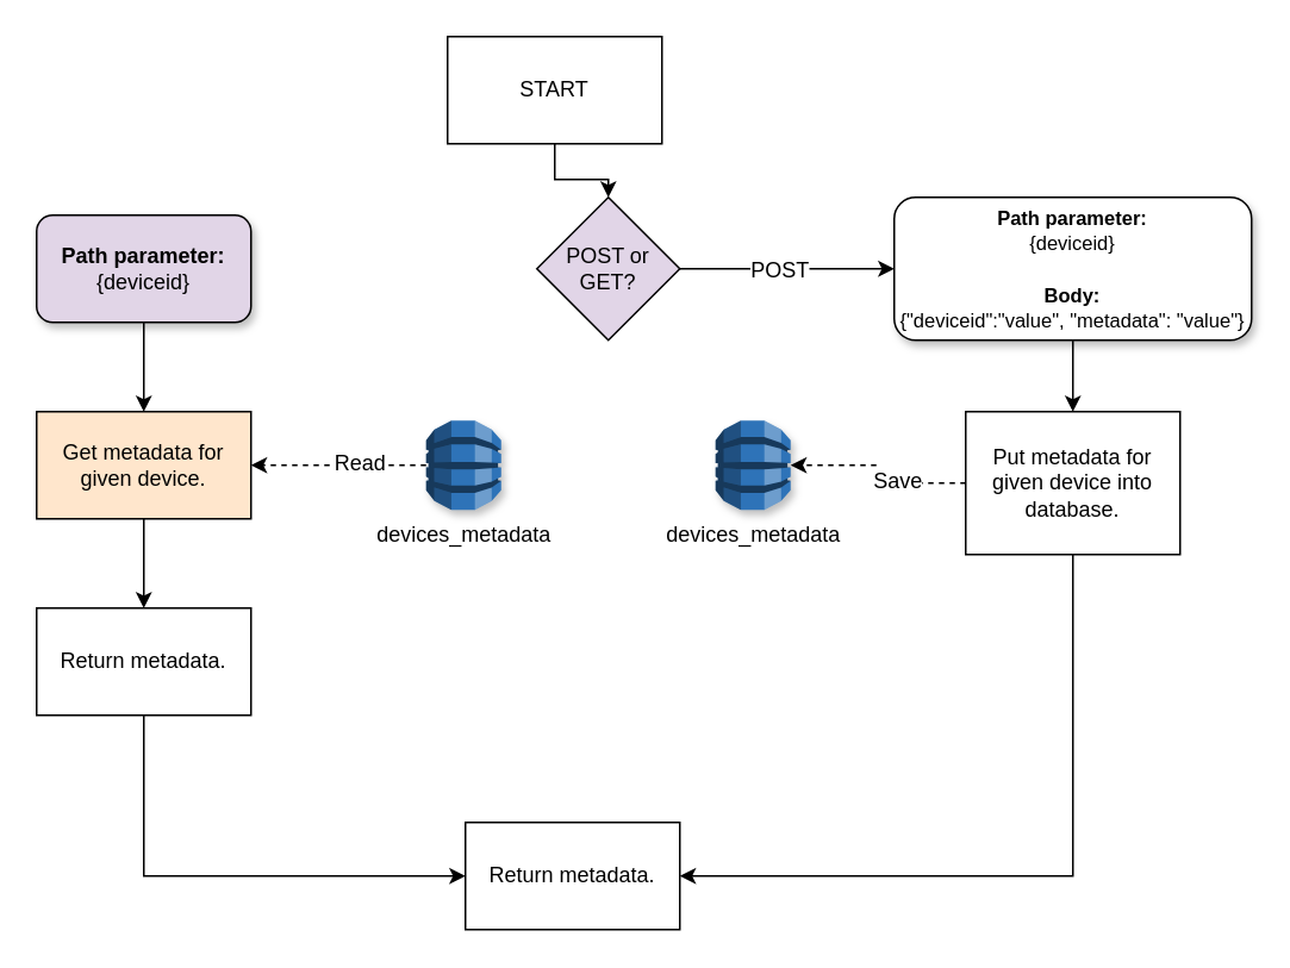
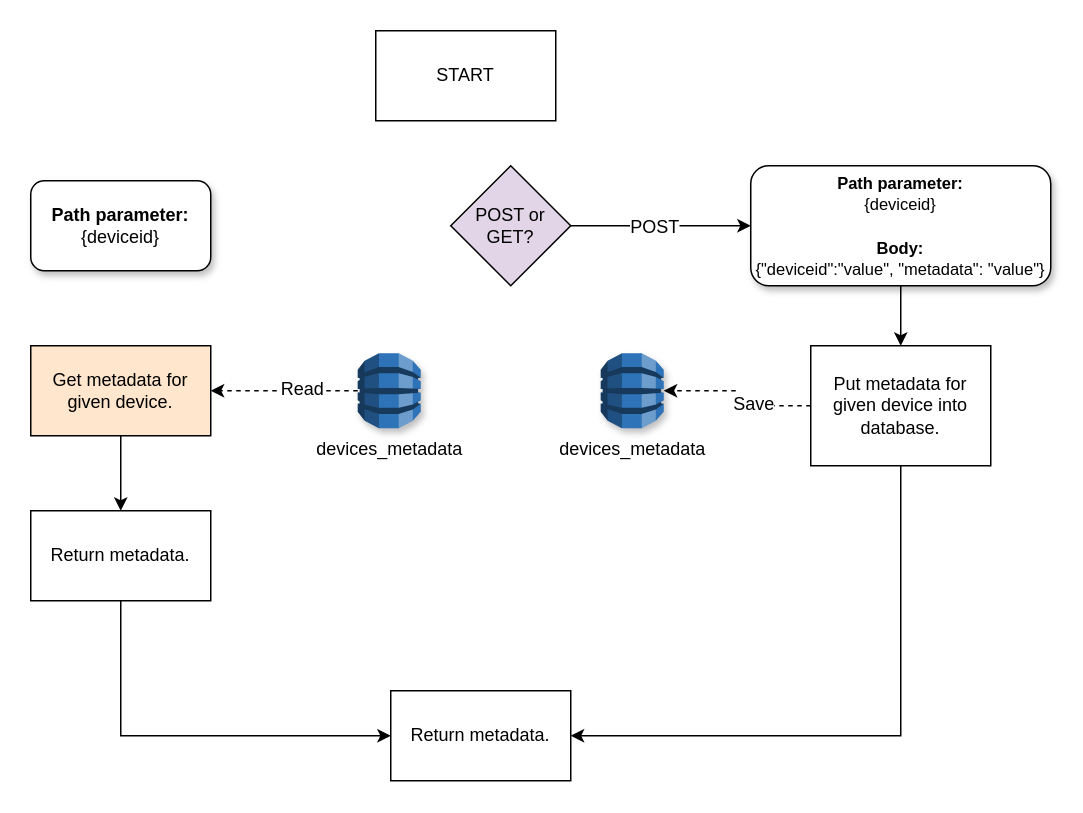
- <mxCell id="2" value="" style="edgeStyle=orthogonalEdgeStyle;rounded=0;orthogonalLoop=1;jettySize=auto;html=1;entryX=0.5;entryY=0;entryDx=0;entryDy=0;" edge="1" parent="1" source="3" target="6"><mxGeometry relative="1" as="geometry"><mxPoint x="340" y="150" as="targetPoint" /></mxGeometry></mxCell>
- <mxCell id="8" value="&lt;b&gt;Path parameter:&lt;/b&gt;&lt;br&gt;{deviceid}" style="rounded=1;whiteSpace=wrap;html=1;shadow=1;fillColor=#e1d5e7;" vertex="1" parent="1"><mxGeometry x="20" y="120" width="120" height="60" as="geometry" /></mxCell>
+ <mxCell id="8" value="&lt;b&gt;Path parameter:&lt;/b&gt;&lt;br&gt;{deviceid}" style="rounded=1;whiteSpace=wrap;html=1;shadow=1;" vertex="1" parent="1"><mxGeometry x="20" y="120" width="120" height="60" as="geometry" /></mxCell>
- <mxCell id="7" value="" style="edgeStyle=orthogonalEdgeStyle;rounded=0;orthogonalLoop=1;jettySize=auto;html=1;" edge="1" parent="1" source="8" target="10"><mxGeometry relative="1" as="geometry" /></mxCell>
